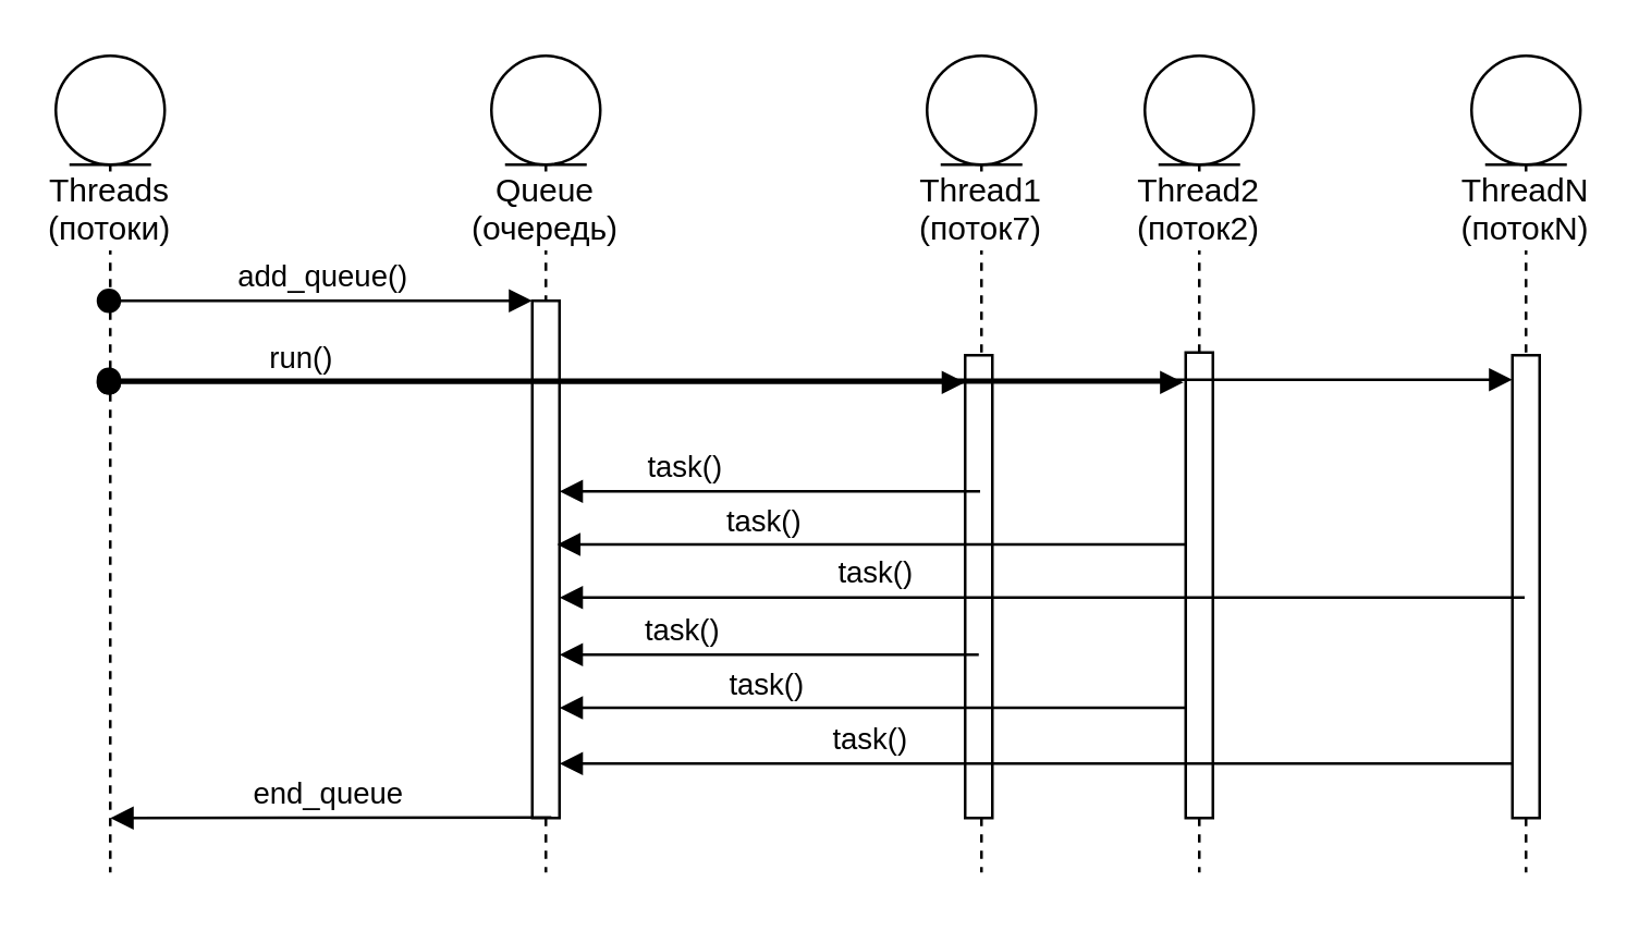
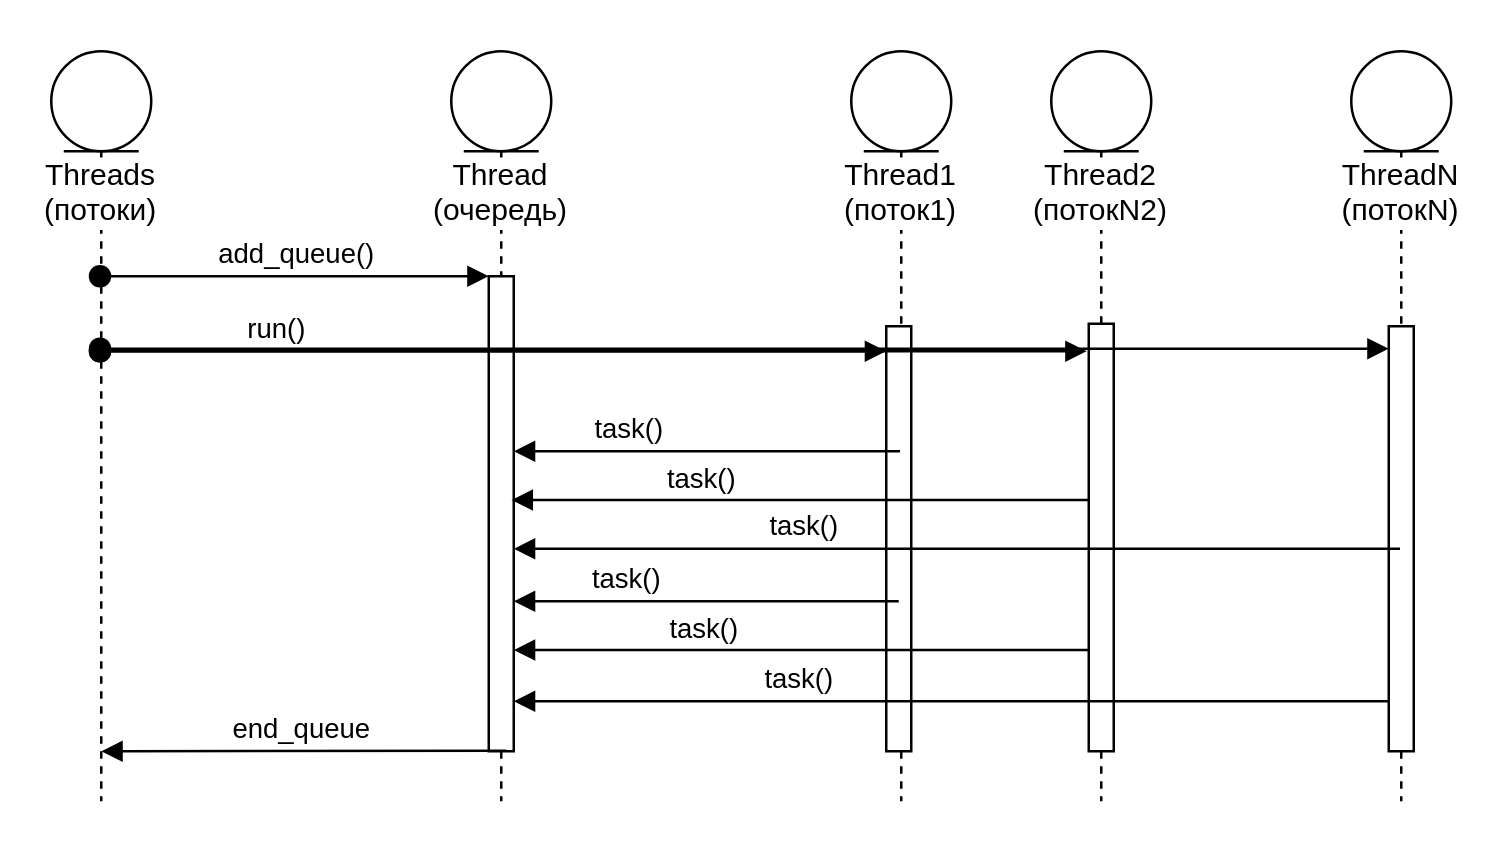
- <mxCell id="3" value="Queue (очередь)" style="shape=umlLifeline;participant=umlEntity;perimeter=lifelinePerimeter;whiteSpace=wrap;html=1;container=1;collapsible=0;recursiveResize=0;verticalAlign=top;spacingTop=36;labelBackgroundColor=#ffffff;outlineConnect=0;" vertex="1" parent="1"><mxGeometry x="180" y="20" width="40" height="300" as="geometry" /></mxCell>
+ <mxCell id="3" value="Thread (очередь)" style="shape=umlLifeline;participant=umlEntity;perimeter=lifelinePerimeter;whiteSpace=wrap;html=1;container=1;collapsible=0;recursiveResize=0;verticalAlign=top;spacingTop=36;labelBackgroundColor=#ffffff;outlineConnect=0;" vertex="1" parent="1"><mxGeometry x="180" y="20" width="40" height="300" as="geometry" /></mxCell>
- <mxCell id="5" value="Thread1&lt;br&gt;(поток7)" style="shape=umlLifeline;participant=umlEntity;perimeter=lifelinePerimeter;whiteSpace=wrap;html=1;container=1;collapsible=0;recursiveResize=0;verticalAlign=top;spacingTop=36;labelBackgroundColor=#ffffff;outlineConnect=0;" vertex="1" parent="1"><mxGeometry x="340" y="20" width="40" height="300" as="geometry" /></mxCell>
+ <mxCell id="5" value="Thread1&lt;br&gt;(поток1)" style="shape=umlLifeline;participant=umlEntity;perimeter=lifelinePerimeter;whiteSpace=wrap;html=1;container=1;collapsible=0;recursiveResize=0;verticalAlign=top;spacingTop=36;labelBackgroundColor=#ffffff;outlineConnect=0;" vertex="1" parent="1"><mxGeometry x="340" y="20" width="40" height="300" as="geometry" /></mxCell>
- <mxCell id="7" value="Thread2&lt;br&gt;(поток2)" style="shape=umlLifeline;participant=umlEntity;perimeter=lifelinePerimeter;whiteSpace=wrap;html=1;container=1;collapsible=0;recursiveResize=0;verticalAlign=top;spacingTop=36;labelBackgroundColor=#ffffff;outlineConnect=0;" vertex="1" parent="1"><mxGeometry x="420" y="20" width="40" height="300" as="geometry" /></mxCell>
+ <mxCell id="7" value="Thread2&lt;br&gt;(потокN2)" style="shape=umlLifeline;participant=umlEntity;perimeter=lifelinePerimeter;whiteSpace=wrap;html=1;container=1;collapsible=0;recursiveResize=0;verticalAlign=top;spacingTop=36;labelBackgroundColor=#ffffff;outlineConnect=0;" vertex="1" parent="1"><mxGeometry x="420" y="20" width="40" height="300" as="geometry" /></mxCell>
